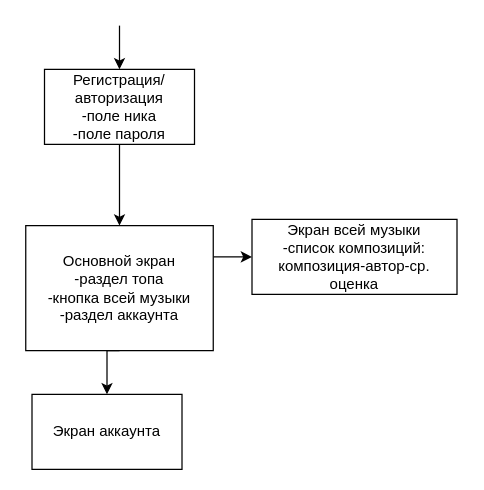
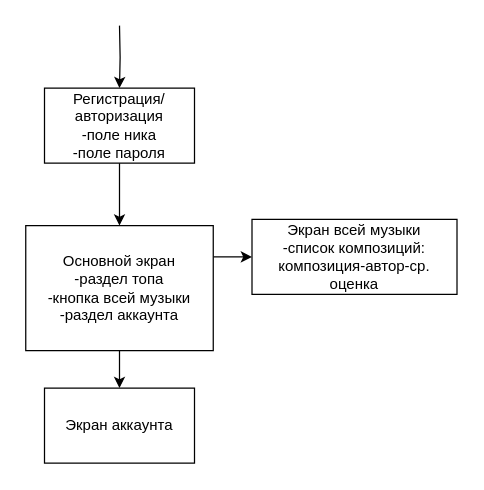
- <mxCell id="9" value="Регистрация/авторизация&lt;br&gt;-поле ника&lt;br&gt;-поле пароля" style="rounded=0;whiteSpace=wrap;html=1;" parent="1" vertex="1"><mxGeometry x="35" y="55" width="120" height="60" as="geometry" /></mxCell>
+ <mxCell id="9" value="Регистрация/авторизация&lt;br&gt;-поле ника&lt;br&gt;-поле пароля" style="rounded=0;whiteSpace=wrap;html=1;" parent="1" vertex="1"><mxGeometry x="35" y="70" width="120" height="60" as="geometry" /></mxCell>
- <mxCell id="7" value="Экран аккаунта" style="rounded=0;whiteSpace=wrap;html=1;" parent="1" vertex="1"><mxGeometry x="25" y="315" width="120" height="60" as="geometry" /></mxCell>
+ <mxCell id="7" value="Экран аккаунта" style="rounded=0;whiteSpace=wrap;html=1;" parent="1" vertex="1"><mxGeometry x="35" y="310" width="120" height="60" as="geometry" /></mxCell>
